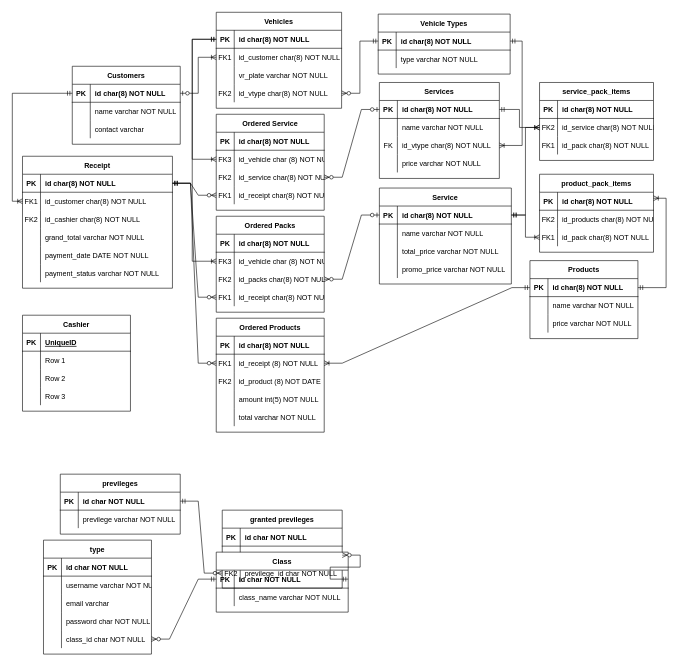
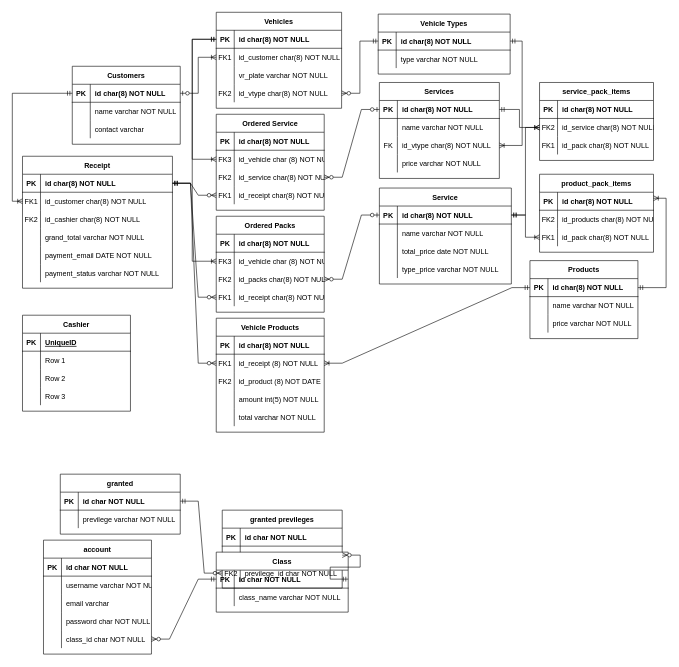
- <mxCell id="119" value="total_price varchar NOT NULL" style="shape=partialRectangle;connectable=0;fillColor=none;top=0;left=0;bottom=0;right=0;align=left;spacingLeft=6;overflow=hidden;" parent="117" vertex="1"><mxGeometry x="30" width="190" height="30" as="geometry"><mxRectangle width="190" height="30" as="alternateBounds" /></mxGeometry></mxCell>
+ <mxCell id="119" value="total_price date NOT NULL" style="shape=partialRectangle;connectable=0;fillColor=none;top=0;left=0;bottom=0;right=0;align=left;spacingLeft=6;overflow=hidden;" parent="117" vertex="1"><mxGeometry x="30" width="190" height="30" as="geometry"><mxRectangle width="190" height="30" as="alternateBounds" /></mxGeometry></mxCell>
- <mxCell id="83" value="payment_date DATE NOT NULL" style="shape=partialRectangle;connectable=0;fillColor=none;top=0;left=0;bottom=0;right=0;align=left;spacingLeft=6;overflow=hidden;" parent="81" vertex="1"><mxGeometry x="30" width="220" height="30" as="geometry"><mxRectangle width="220" height="30" as="alternateBounds" /></mxGeometry></mxCell>
+ <mxCell id="83" value="payment_email DATE NOT NULL" style="shape=partialRectangle;connectable=0;fillColor=none;top=0;left=0;bottom=0;right=0;align=left;spacingLeft=6;overflow=hidden;" parent="81" vertex="1"><mxGeometry x="30" width="220" height="30" as="geometry"><mxRectangle width="220" height="30" as="alternateBounds" /></mxGeometry></mxCell>
- <mxCell id="122" value="promo_price varchar NOT NULL" style="shape=partialRectangle;connectable=0;fillColor=none;top=0;left=0;bottom=0;right=0;align=left;spacingLeft=6;overflow=hidden;" parent="120" vertex="1"><mxGeometry x="30" width="190" height="30" as="geometry"><mxRectangle width="190" height="30" as="alternateBounds" /></mxGeometry></mxCell>
+ <mxCell id="122" value="type_price varchar NOT NULL" style="shape=partialRectangle;connectable=0;fillColor=none;top=0;left=0;bottom=0;right=0;align=left;spacingLeft=6;overflow=hidden;" parent="120" vertex="1"><mxGeometry x="30" width="190" height="30" as="geometry"><mxRectangle width="190" height="30" as="alternateBounds" /></mxGeometry></mxCell>
- <mxCell id="153" value="Ordered Products" style="shape=table;startSize=30;container=1;collapsible=1;childLayout=tableLayout;fixedRows=1;rowLines=0;fontStyle=1;align=center;resizeLast=1;" parent="1" vertex="1"><mxGeometry x="360" y="530" width="180" height="190" as="geometry" /></mxCell>
+ <mxCell id="153" value="Vehicle Products" style="shape=table;startSize=30;container=1;collapsible=1;childLayout=tableLayout;fixedRows=1;rowLines=0;fontStyle=1;align=center;resizeLast=1;" parent="1" vertex="1"><mxGeometry x="360" y="530" width="180" height="190" as="geometry" /></mxCell>
- <mxCell id="2" value="previleges" style="shape=table;startSize=30;container=1;collapsible=1;childLayout=tableLayout;fixedRows=1;rowLines=0;fontStyle=1;align=center;resizeLast=1;" parent="1" vertex="1"><mxGeometry x="100" y="790" width="200" height="100" as="geometry" /></mxCell>
+ <mxCell id="2" value="granted" style="shape=table;startSize=30;container=1;collapsible=1;childLayout=tableLayout;fixedRows=1;rowLines=0;fontStyle=1;align=center;resizeLast=1;" parent="1" vertex="1"><mxGeometry x="100" y="790" width="200" height="100" as="geometry" /></mxCell>
- <mxCell id="20" value="type" style="shape=table;startSize=30;container=1;collapsible=1;childLayout=tableLayout;fixedRows=1;rowLines=0;fontStyle=1;align=center;resizeLast=1;" parent="1" vertex="1"><mxGeometry x="72" y="900" width="180" height="190" as="geometry" /></mxCell>
+ <mxCell id="20" value="account" style="shape=table;startSize=30;container=1;collapsible=1;childLayout=tableLayout;fixedRows=1;rowLines=0;fontStyle=1;align=center;resizeLast=1;" parent="1" vertex="1"><mxGeometry x="72" y="900" width="180" height="190" as="geometry" /></mxCell>
